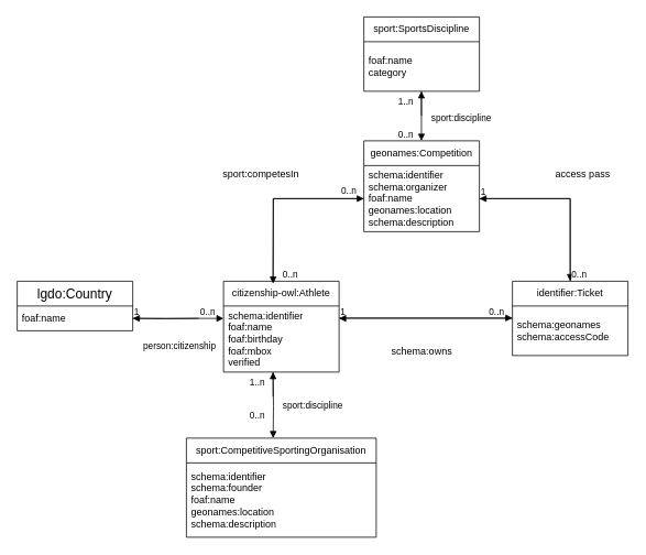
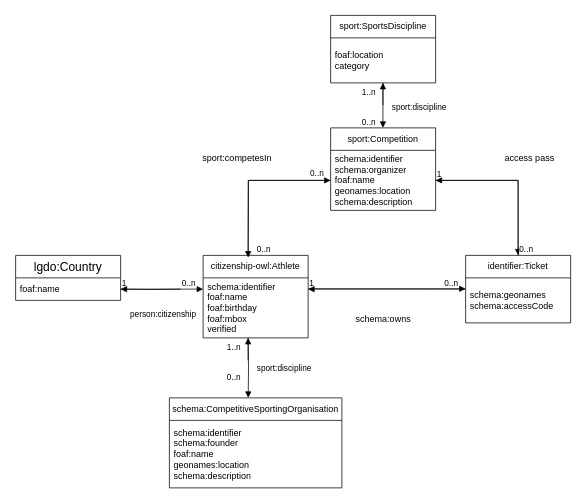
- <mxCell id="28" value="&lt;div&gt;foaf:name&lt;/div&gt;&lt;div&gt;c&lt;span style=&quot;background-color: transparent; color: light-dark(rgb(0, 0, 0), rgb(255, 255, 255));&quot;&gt;ategory&lt;/span&gt;&lt;/div&gt;" style="text;strokeColor=none;fillColor=none;align=left;verticalAlign=middle;spacingLeft=4;spacingRight=4;overflow=hidden;points=[[0,0.5],[1,0.5]];portConstraint=eastwest;rotatable=0;whiteSpace=wrap;html=1;" vertex="1" parent="27"><mxGeometry y="30" width="140" height="60" as="geometry" /></mxCell>
+ <mxCell id="28" value="&lt;div&gt;foaf:location&lt;/div&gt;&lt;div&gt;c&lt;span style=&quot;background-color: transparent; color: light-dark(rgb(0, 0, 0), rgb(255, 255, 255));&quot;&gt;ategory&lt;/span&gt;&lt;/div&gt;" style="text;strokeColor=none;fillColor=none;align=left;verticalAlign=middle;spacingLeft=4;spacingRight=4;overflow=hidden;points=[[0,0.5],[1,0.5]];portConstraint=eastwest;rotatable=0;whiteSpace=wrap;html=1;" vertex="1" parent="27"><mxGeometry y="30" width="140" height="60" as="geometry" /></mxCell>
- <mxCell id="17" value="geonames:Competition" style="swimlane;fontStyle=0;childLayout=stackLayout;horizontal=1;startSize=30;horizontalStack=0;resizeParent=1;resizeParentMax=0;resizeLast=0;collapsible=1;marginBottom=0;whiteSpace=wrap;html=1;" vertex="1" parent="1"><mxGeometry x="440" y="170" width="140" height="110" as="geometry" /></mxCell>
+ <mxCell id="17" value="sport:Competition" style="swimlane;fontStyle=0;childLayout=stackLayout;horizontal=1;startSize=30;horizontalStack=0;resizeParent=1;resizeParentMax=0;resizeLast=0;collapsible=1;marginBottom=0;whiteSpace=wrap;html=1;" vertex="1" parent="1"><mxGeometry x="440" y="170" width="140" height="110" as="geometry" /></mxCell>
- <mxCell id="33" value="sport:CompetitiveSportingOrganisation" style="swimlane;fontStyle=0;childLayout=stackLayout;horizontal=1;startSize=30;horizontalStack=0;resizeParent=1;resizeParentMax=0;resizeLast=0;collapsible=1;marginBottom=0;whiteSpace=wrap;html=1;" vertex="1" parent="1"><mxGeometry x="225" y="530" width="230" height="120" as="geometry" /></mxCell>
+ <mxCell id="33" value="schema:CompetitiveSportingOrganisation" style="swimlane;fontStyle=0;childLayout=stackLayout;horizontal=1;startSize=30;horizontalStack=0;resizeParent=1;resizeParentMax=0;resizeLast=0;collapsible=1;marginBottom=0;whiteSpace=wrap;html=1;" vertex="1" parent="1"><mxGeometry x="225" y="530" width="230" height="120" as="geometry" /></mxCell>
